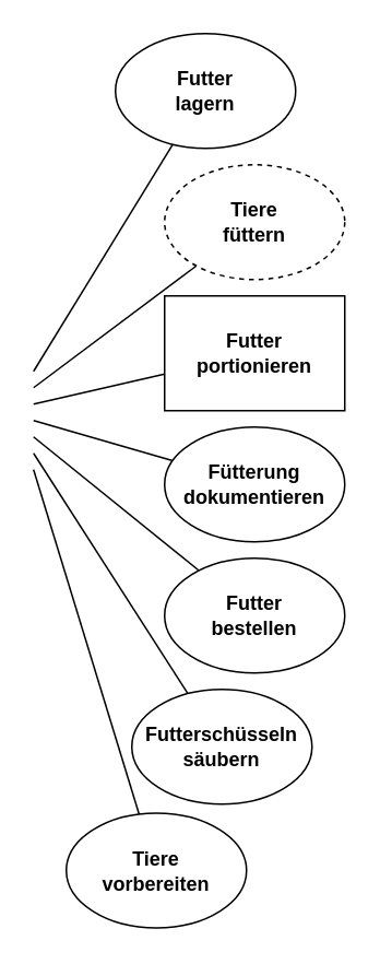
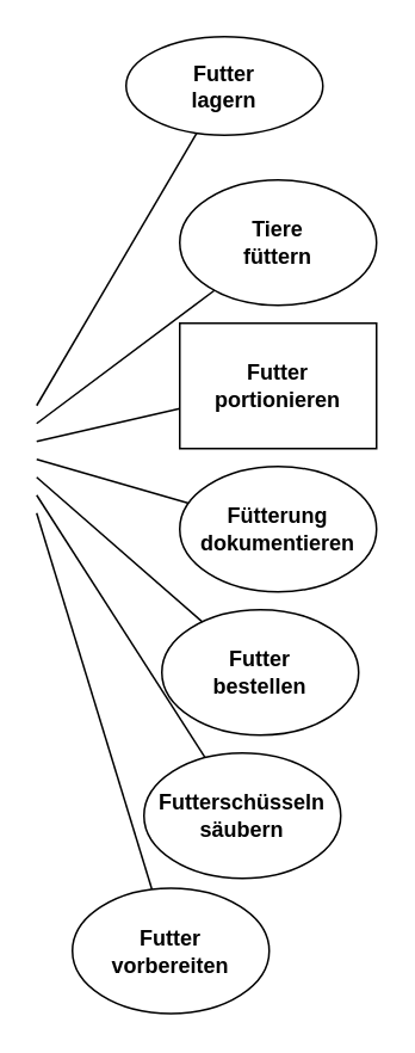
- <mxCell id="2" value="&lt;div&gt;Futter &lt;br&gt;lagern&lt;/div&gt;" style="ellipse;whiteSpace=wrap;html=1;fontStyle=1" parent="1" vertex="1"><mxGeometry x="70" y="20" width="110" height="70" as="geometry" /></mxCell>
+ <mxCell id="2" value="&lt;div&gt;Futter &lt;br&gt;lagern&lt;/div&gt;" style="ellipse;whiteSpace=wrap;html=1;fontStyle=1" parent="1" vertex="1"><mxGeometry x="70" y="20" width="110" height="55" as="geometry" /></mxCell>
- <mxCell id="8" value="Tiere &lt;br&gt;füttern" style="ellipse;whiteSpace=wrap;html=1;fontStyle=1;dashed=1;" parent="1" vertex="1"><mxGeometry x="100" y="100" width="110" height="70" as="geometry" /></mxCell>
+ <mxCell id="8" value="Tiere &lt;br&gt;füttern" style="ellipse;whiteSpace=wrap;html=1;fontStyle=1" parent="1" vertex="1"><mxGeometry x="100" y="100" width="110" height="70" as="geometry" /></mxCell>
- <mxCell id="4" value="Futter&lt;br&gt;bestellen" style="ellipse;whiteSpace=wrap;html=1;fontStyle=1" parent="1" vertex="1"><mxGeometry x="100" y="340" width="110" height="70" as="geometry" /></mxCell>
+ <mxCell id="4" value="Futter&lt;br&gt;bestellen" style="ellipse;whiteSpace=wrap;html=1;fontStyle=1" parent="1" vertex="1"><mxGeometry x="90" y="340" width="110" height="70" as="geometry" /></mxCell>
- <mxCell id="5" value="Tiere&lt;br&gt;vorbereiten" style="ellipse;whiteSpace=wrap;html=1;fontStyle=1" parent="1" vertex="1"><mxGeometry x="40" y="495.5" width="110" height="70" as="geometry" /></mxCell>
+ <mxCell id="5" value="Futter&lt;br&gt;vorbereiten" style="ellipse;whiteSpace=wrap;html=1;fontStyle=1" parent="1" vertex="1"><mxGeometry x="40" y="495.5" width="110" height="70" as="geometry" /></mxCell>
